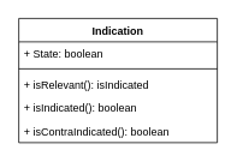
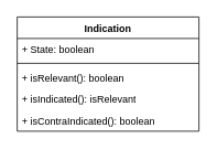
- <mxCell id="5" value="+ isRelevant(): isIndicated&lt;div&gt;&lt;br&gt;&lt;/div&gt;" style="text;strokeColor=none;fillColor=none;align=left;verticalAlign=top;spacingLeft=4;spacingRight=4;overflow=hidden;rotatable=0;points=[[0,0.5],[1,0.5]];portConstraint=eastwest;whiteSpace=wrap;html=1;" vertex="1" parent="2"><mxGeometry y="60" width="220" height="26" as="geometry" /></mxCell>
+ <mxCell id="5" value="+ isRelevant(): boolean&lt;div&gt;&lt;br&gt;&lt;/div&gt;" style="text;strokeColor=none;fillColor=none;align=left;verticalAlign=top;spacingLeft=4;spacingRight=4;overflow=hidden;rotatable=0;points=[[0,0.5],[1,0.5]];portConstraint=eastwest;whiteSpace=wrap;html=1;" vertex="1" parent="2"><mxGeometry y="60" width="220" height="26" as="geometry" /></mxCell>
- <mxCell id="6" value="+ isIndicated(): boolean&lt;div&gt;&lt;br&gt;&lt;/div&gt;" style="text;strokeColor=none;fillColor=none;align=left;verticalAlign=top;spacingLeft=4;spacingRight=4;overflow=hidden;rotatable=0;points=[[0,0.5],[1,0.5]];portConstraint=eastwest;whiteSpace=wrap;html=1;" vertex="1" parent="2"><mxGeometry y="86" width="220" height="26" as="geometry" /></mxCell>
+ <mxCell id="6" value="+ isIndicated(): isRelevant&lt;div&gt;&lt;br&gt;&lt;/div&gt;" style="text;strokeColor=none;fillColor=none;align=left;verticalAlign=top;spacingLeft=4;spacingRight=4;overflow=hidden;rotatable=0;points=[[0,0.5],[1,0.5]];portConstraint=eastwest;whiteSpace=wrap;html=1;" vertex="1" parent="2"><mxGeometry y="86" width="220" height="26" as="geometry" /></mxCell>
